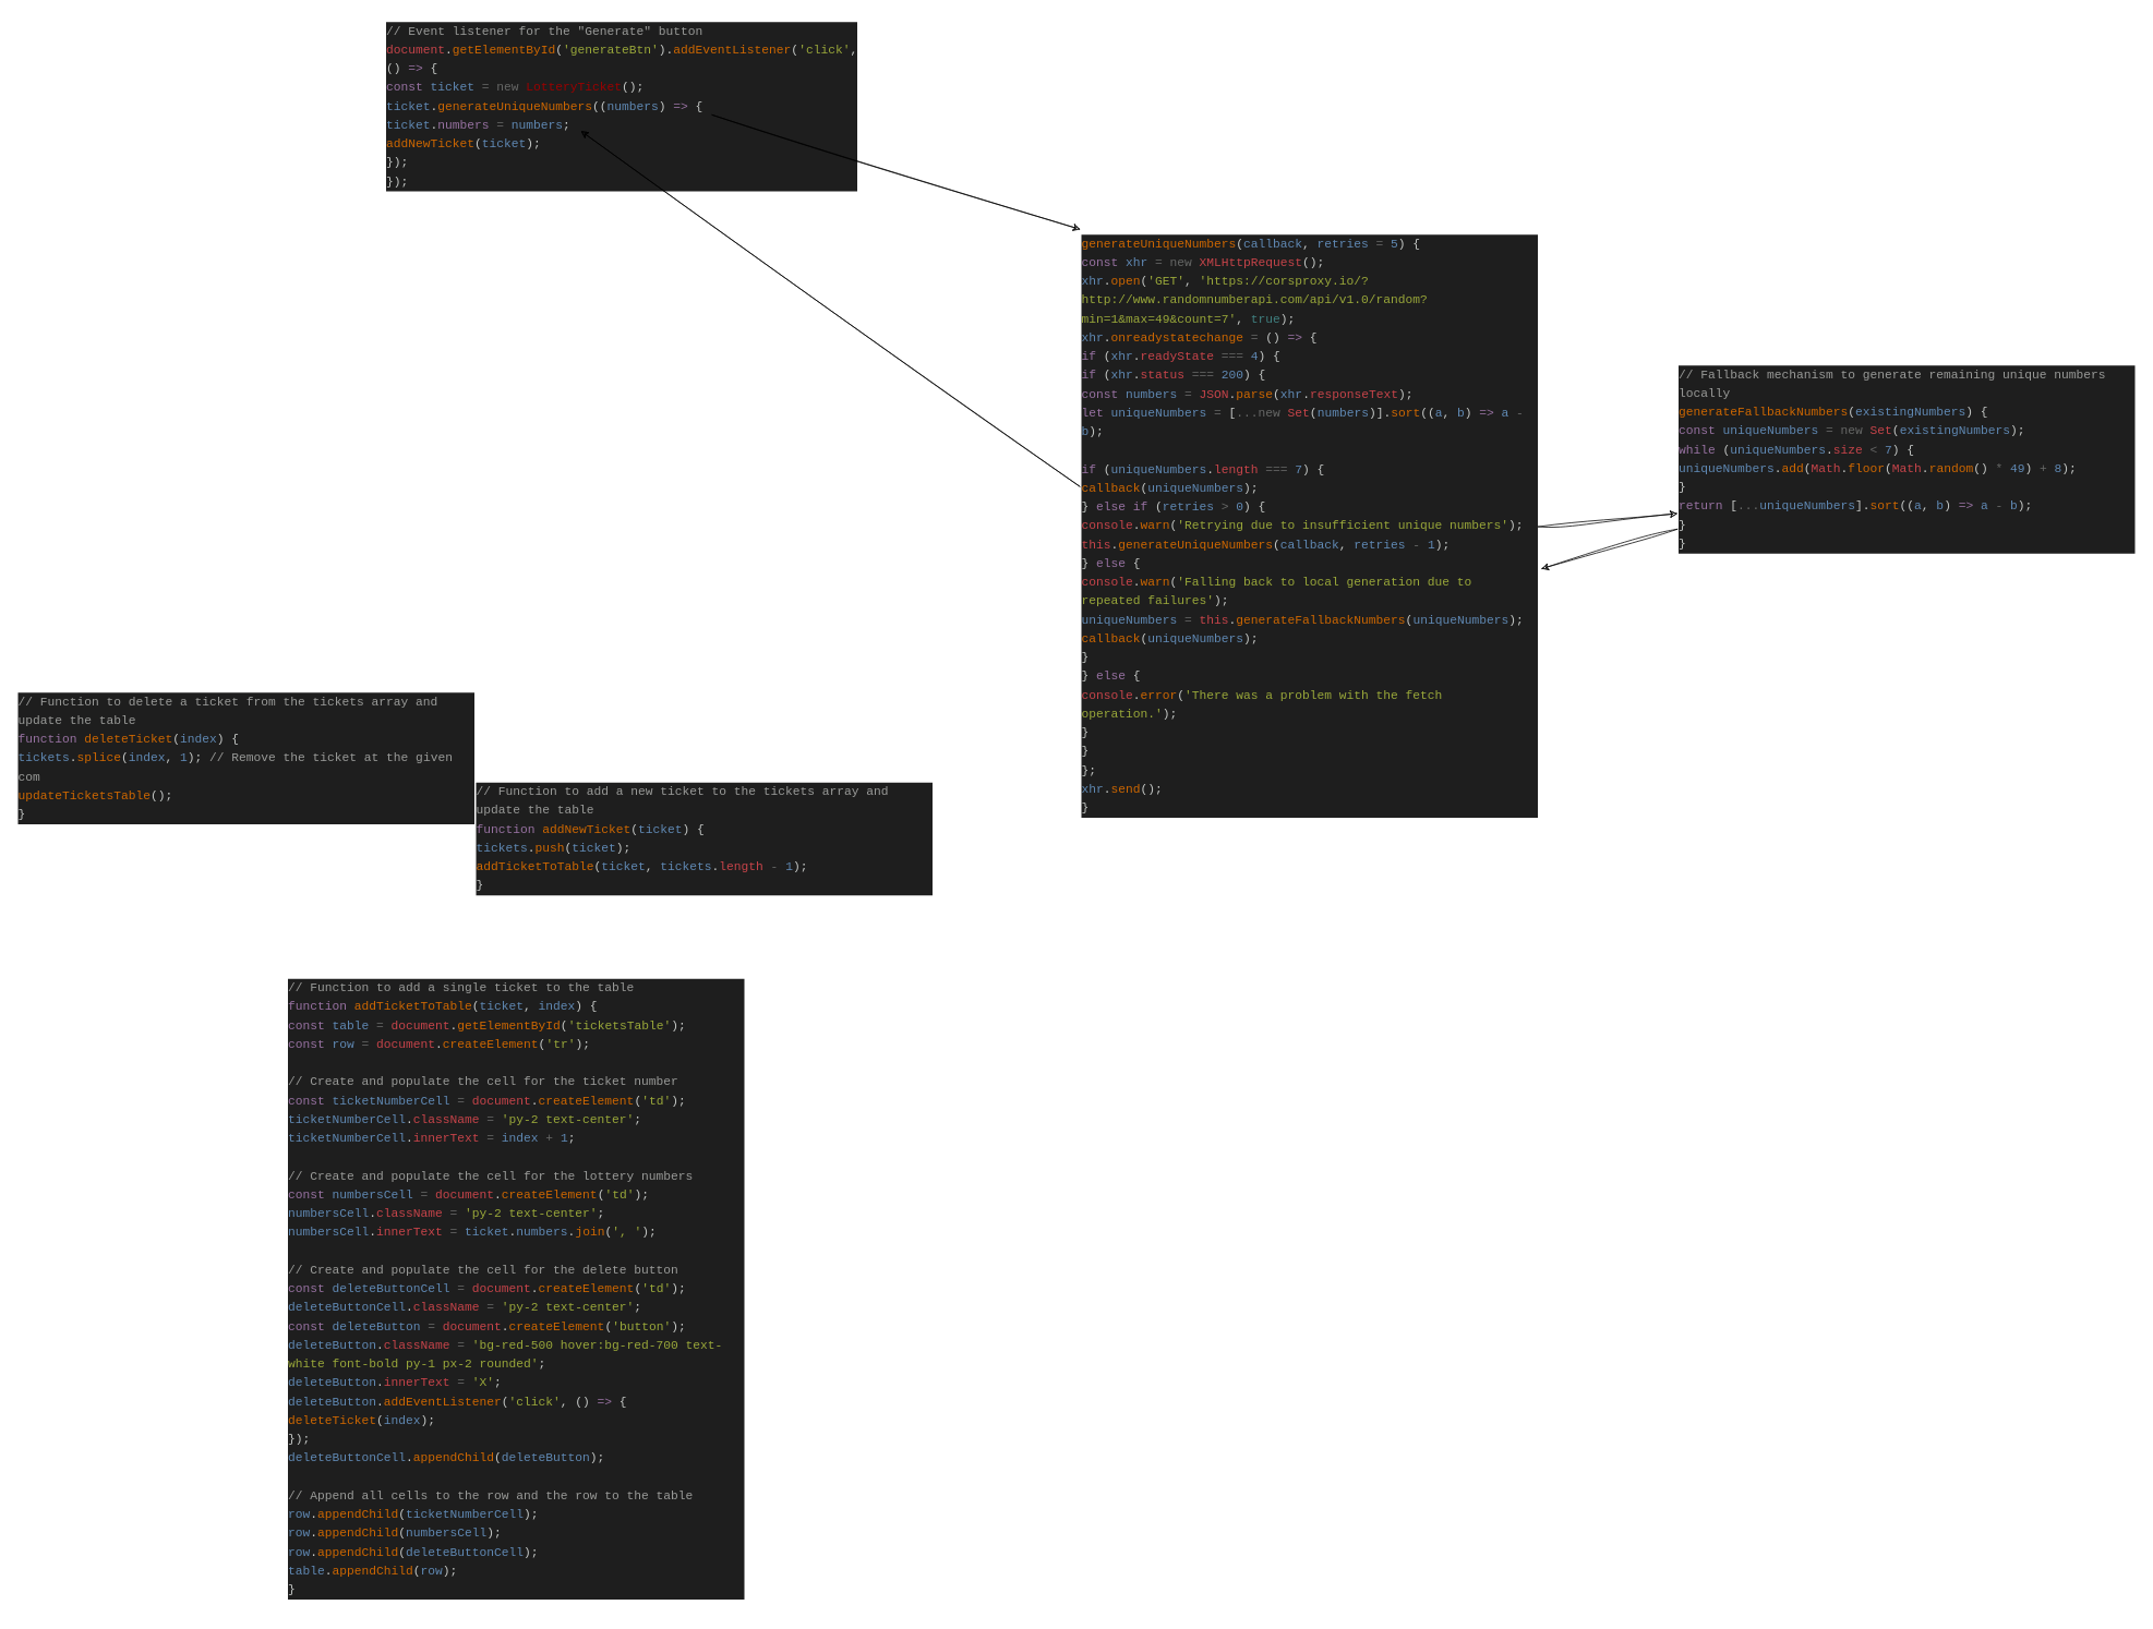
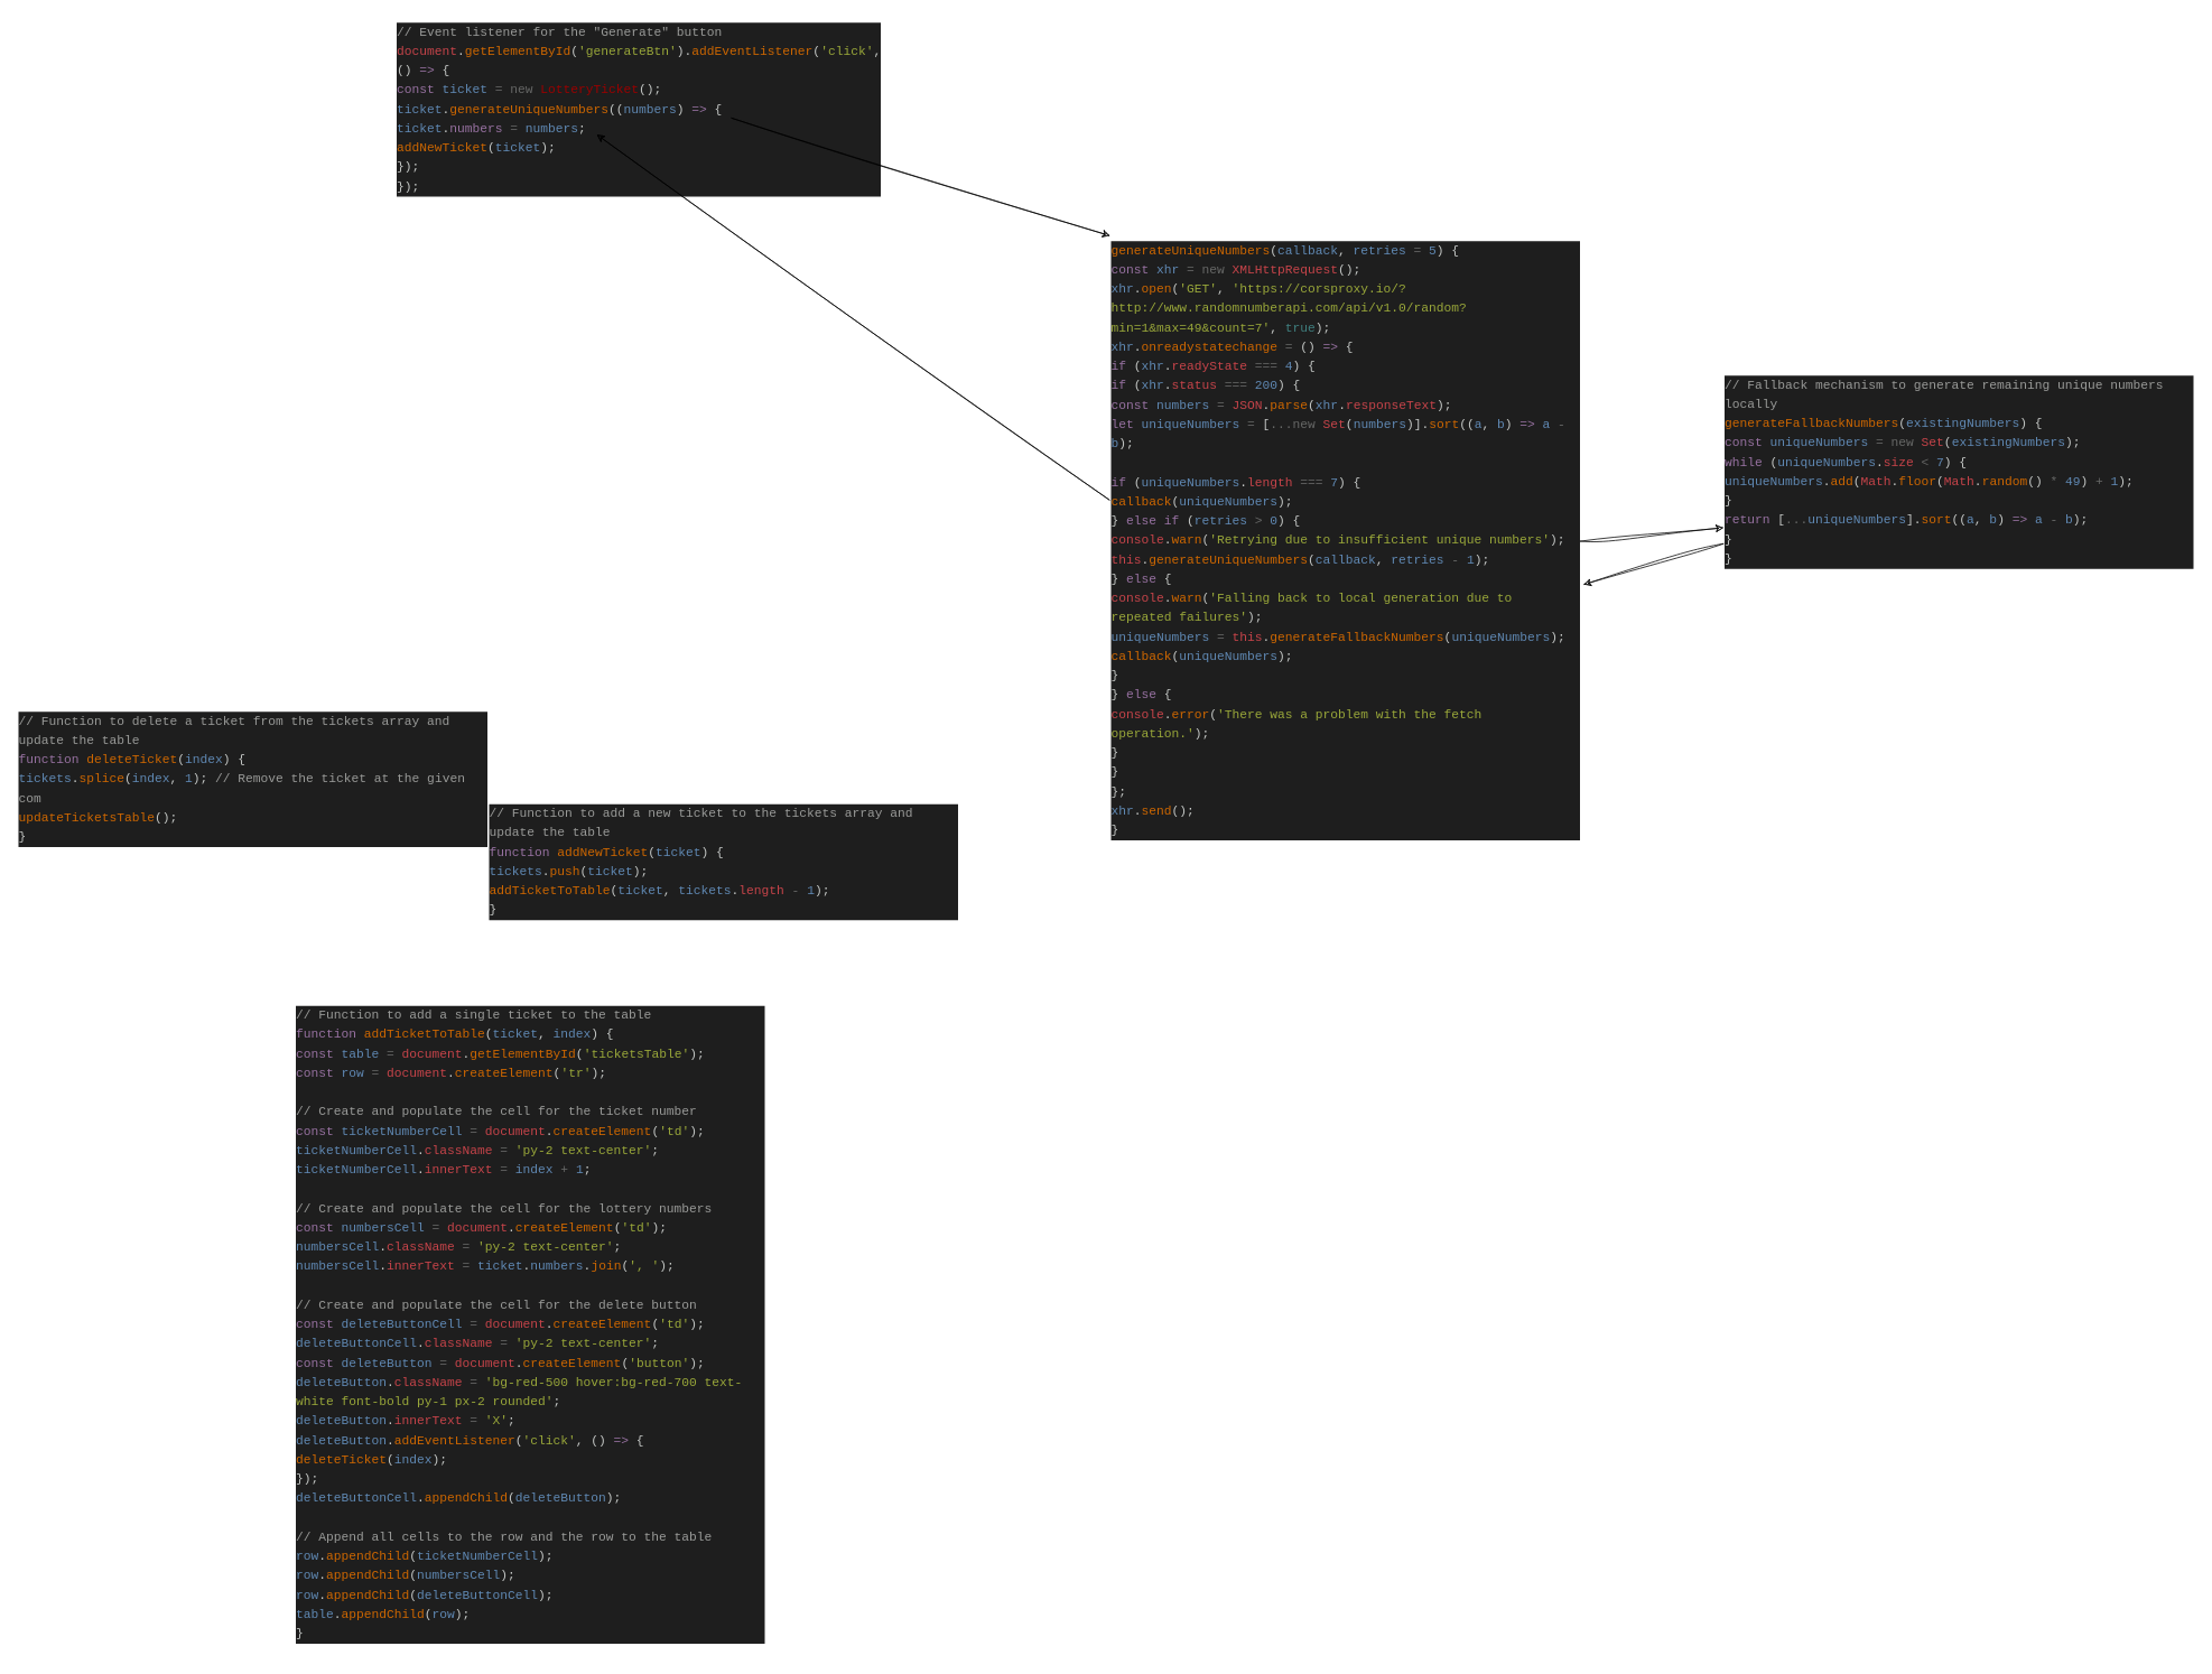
- <mxCell id="11" value="&lt;meta charset=&quot;utf-8&quot;&gt;&lt;div style=&quot;color: rgb(197, 200, 198); background-color: rgb(30, 30, 30); font-family: Menlo, Monaco, &amp;quot;Courier New&amp;quot;, monospace; font-weight: normal; font-size: 15px; line-height: 23px;&quot;&gt;&lt;div&gt;&lt;span style=&quot;color: #9a9b99;&quot;&gt;// Fallback mechanism to generate remaining unique numbers locally&lt;/span&gt;&lt;/div&gt;&lt;div&gt;&lt;span style=&quot;color: #c5c8c6;&quot;&gt;    &lt;/span&gt;&lt;span style=&quot;color: #ce6700;&quot;&gt;generateFallbackNumbers&lt;/span&gt;&lt;span style=&quot;color: #c5c8c6;&quot;&gt;(&lt;/span&gt;&lt;span style=&quot;color: #6089b4;&quot;&gt;existingNumbers&lt;/span&gt;&lt;span style=&quot;color: #c5c8c6;&quot;&gt;) {&lt;/span&gt;&lt;/div&gt;&lt;div&gt;&lt;span style=&quot;color: #c5c8c6;&quot;&gt;        &lt;/span&gt;&lt;span style=&quot;color: #9872a2;&quot;&gt;const&lt;/span&gt;&lt;span style=&quot;color: #c5c8c6;&quot;&gt; &lt;/span&gt;&lt;span style=&quot;color: #6089b4;&quot;&gt;uniqueNumbers&lt;/span&gt;&lt;span style=&quot;color: #c5c8c6;&quot;&gt; &lt;/span&gt;&lt;span style=&quot;color: #676867;&quot;&gt;=&lt;/span&gt;&lt;span style=&quot;color: #c5c8c6;&quot;&gt; &lt;/span&gt;&lt;span style=&quot;color: #676867;&quot;&gt;new&lt;/span&gt;&lt;span style=&quot;color: #c5c8c6;&quot;&gt; &lt;/span&gt;&lt;span style=&quot;color: #c7444a;&quot;&gt;Set&lt;/span&gt;&lt;span style=&quot;color: #c5c8c6;&quot;&gt;(&lt;/span&gt;&lt;span style=&quot;color: #6089b4;&quot;&gt;existingNumbers&lt;/span&gt;&lt;span style=&quot;color: #c5c8c6;&quot;&gt;);&lt;/span&gt;&lt;/div&gt;&lt;div&gt;&lt;span style=&quot;color: #c5c8c6;&quot;&gt;        &lt;/span&gt;&lt;span style=&quot;color: #9872a2;&quot;&gt;while&lt;/span&gt;&lt;span style=&quot;color: #c5c8c6;&quot;&gt; (&lt;/span&gt;&lt;span style=&quot;color: #6089b4;&quot;&gt;uniqueNumbers&lt;/span&gt;&lt;span style=&quot;color: #c5c8c6;&quot;&gt;.&lt;/span&gt;&lt;span style=&quot;color: #c7444a;&quot;&gt;size&lt;/span&gt;&lt;span style=&quot;color: #c5c8c6;&quot;&gt; &lt;/span&gt;&lt;span style=&quot;color: #676867;&quot;&gt;&amp;lt;&lt;/span&gt;&lt;span style=&quot;color: #c5c8c6;&quot;&gt; &lt;/span&gt;&lt;span style=&quot;color: #6089b4;&quot;&gt;7&lt;/span&gt;&lt;span style=&quot;color: #c5c8c6;&quot;&gt;) {&lt;/span&gt;&lt;/div&gt;&lt;div&gt;&lt;span style=&quot;color: #c5c8c6;&quot;&gt;            &lt;/span&gt;&lt;span style=&quot;color: #6089b4;&quot;&gt;uniqueNumbers&lt;/span&gt;&lt;span style=&quot;color: #c5c8c6;&quot;&gt;.&lt;/span&gt;&lt;span style=&quot;color: #ce6700;&quot;&gt;add&lt;/span&gt;&lt;span style=&quot;color: #c5c8c6;&quot;&gt;(&lt;/span&gt;&lt;span style=&quot;color: #c7444a;&quot;&gt;Math&lt;/span&gt;&lt;span style=&quot;color: #c5c8c6;&quot;&gt;.&lt;/span&gt;&lt;span style=&quot;color: #ce6700;&quot;&gt;floor&lt;/span&gt;&lt;span style=&quot;color: #c5c8c6;&quot;&gt;(&lt;/span&gt;&lt;span style=&quot;color: #c7444a;&quot;&gt;Math&lt;/span&gt;&lt;span style=&quot;color: #c5c8c6;&quot;&gt;.&lt;/span&gt;&lt;span style=&quot;color: #ce6700;&quot;&gt;random&lt;/span&gt;&lt;span style=&quot;color: #c5c8c6;&quot;&gt;() &lt;/span&gt;&lt;span style=&quot;color: #676867;&quot;&gt;*&lt;/span&gt;&lt;span style=&quot;color: #c5c8c6;&quot;&gt; &lt;/span&gt;&lt;span style=&quot;color: #6089b4;&quot;&gt;49&lt;/span&gt;&lt;span style=&quot;color: #c5c8c6;&quot;&gt;) &lt;/span&gt;&lt;span style=&quot;color: #676867;&quot;&gt;+&lt;/span&gt;&lt;span style=&quot;color: #c5c8c6;&quot;&gt; &lt;/span&gt;&lt;span style=&quot;color: #6089b4;&quot;&gt;8&lt;/span&gt;&lt;span style=&quot;color: #c5c8c6;&quot;&gt;);&lt;/span&gt;&lt;/div&gt;&lt;div&gt;&lt;span style=&quot;color: #c5c8c6;&quot;&gt;        }&lt;/span&gt;&lt;/div&gt;&lt;div&gt;&lt;span style=&quot;color: #c5c8c6;&quot;&gt;        &lt;/span&gt;&lt;span style=&quot;color: #9872a2;&quot;&gt;return&lt;/span&gt;&lt;span style=&quot;color: #c5c8c6;&quot;&gt; [&lt;/span&gt;&lt;span style=&quot;color: #676867;&quot;&gt;...&lt;/span&gt;&lt;span style=&quot;color: #6089b4;&quot;&gt;uniqueNumbers&lt;/span&gt;&lt;span style=&quot;color: #c5c8c6;&quot;&gt;].&lt;/span&gt;&lt;span style=&quot;color: #ce6700;&quot;&gt;sort&lt;/span&gt;&lt;span style=&quot;color: #c5c8c6;&quot;&gt;((&lt;/span&gt;&lt;span style=&quot;color: #6089b4;&quot;&gt;a&lt;/span&gt;&lt;span style=&quot;color: #c5c8c6;&quot;&gt;, &lt;/span&gt;&lt;span style=&quot;color: #6089b4;&quot;&gt;b&lt;/span&gt;&lt;span style=&quot;color: #c5c8c6;&quot;&gt;) &lt;/span&gt;&lt;span style=&quot;color: #9872a2;&quot;&gt;=&amp;gt;&lt;/span&gt;&lt;span style=&quot;color: #c5c8c6;&quot;&gt; &lt;/span&gt;&lt;span style=&quot;color: #6089b4;&quot;&gt;a&lt;/span&gt;&lt;span style=&quot;color: #c5c8c6;&quot;&gt; &lt;/span&gt;&lt;span style=&quot;color: #676867;&quot;&gt;-&lt;/span&gt;&lt;span style=&quot;color: #c5c8c6;&quot;&gt; &lt;/span&gt;&lt;span style=&quot;color: #6089b4;&quot;&gt;b&lt;/span&gt;&lt;span style=&quot;color: #c5c8c6;&quot;&gt;);&lt;/span&gt;&lt;/div&gt;&lt;div&gt;&lt;span style=&quot;color: #c5c8c6;&quot;&gt;    }&lt;/span&gt;&lt;/div&gt;&lt;div&gt;&lt;span style=&quot;color: #c5c8c6;&quot;&gt;}&lt;/span&gt;&lt;/div&gt;&lt;/div&gt;" style="text;whiteSpace=wrap;html=1;fontSize=20;fontFamily=Architects Daughter;" vertex="1" parent="1"><mxGeometry x="2050" y="440" width="560" height="250" as="geometry" /></mxCell>
+ <mxCell id="11" value="&lt;meta charset=&quot;utf-8&quot;&gt;&lt;div style=&quot;color: rgb(197, 200, 198); background-color: rgb(30, 30, 30); font-family: Menlo, Monaco, &amp;quot;Courier New&amp;quot;, monospace; font-weight: normal; font-size: 15px; line-height: 23px;&quot;&gt;&lt;div&gt;&lt;span style=&quot;color: #9a9b99;&quot;&gt;// Fallback mechanism to generate remaining unique numbers locally&lt;/span&gt;&lt;/div&gt;&lt;div&gt;&lt;span style=&quot;color: #c5c8c6;&quot;&gt;    &lt;/span&gt;&lt;span style=&quot;color: #ce6700;&quot;&gt;generateFallbackNumbers&lt;/span&gt;&lt;span style=&quot;color: #c5c8c6;&quot;&gt;(&lt;/span&gt;&lt;span style=&quot;color: #6089b4;&quot;&gt;existingNumbers&lt;/span&gt;&lt;span style=&quot;color: #c5c8c6;&quot;&gt;) {&lt;/span&gt;&lt;/div&gt;&lt;div&gt;&lt;span style=&quot;color: #c5c8c6;&quot;&gt;        &lt;/span&gt;&lt;span style=&quot;color: #9872a2;&quot;&gt;const&lt;/span&gt;&lt;span style=&quot;color: #c5c8c6;&quot;&gt; &lt;/span&gt;&lt;span style=&quot;color: #6089b4;&quot;&gt;uniqueNumbers&lt;/span&gt;&lt;span style=&quot;color: #c5c8c6;&quot;&gt; &lt;/span&gt;&lt;span style=&quot;color: #676867;&quot;&gt;=&lt;/span&gt;&lt;span style=&quot;color: #c5c8c6;&quot;&gt; &lt;/span&gt;&lt;span style=&quot;color: #676867;&quot;&gt;new&lt;/span&gt;&lt;span style=&quot;color: #c5c8c6;&quot;&gt; &lt;/span&gt;&lt;span style=&quot;color: #c7444a;&quot;&gt;Set&lt;/span&gt;&lt;span style=&quot;color: #c5c8c6;&quot;&gt;(&lt;/span&gt;&lt;span style=&quot;color: #6089b4;&quot;&gt;existingNumbers&lt;/span&gt;&lt;span style=&quot;color: #c5c8c6;&quot;&gt;);&lt;/span&gt;&lt;/div&gt;&lt;div&gt;&lt;span style=&quot;color: #c5c8c6;&quot;&gt;        &lt;/span&gt;&lt;span style=&quot;color: #9872a2;&quot;&gt;while&lt;/span&gt;&lt;span style=&quot;color: #c5c8c6;&quot;&gt; (&lt;/span&gt;&lt;span style=&quot;color: #6089b4;&quot;&gt;uniqueNumbers&lt;/span&gt;&lt;span style=&quot;color: #c5c8c6;&quot;&gt;.&lt;/span&gt;&lt;span style=&quot;color: #c7444a;&quot;&gt;size&lt;/span&gt;&lt;span style=&quot;color: #c5c8c6;&quot;&gt; &lt;/span&gt;&lt;span style=&quot;color: #676867;&quot;&gt;&amp;lt;&lt;/span&gt;&lt;span style=&quot;color: #c5c8c6;&quot;&gt; &lt;/span&gt;&lt;span style=&quot;color: #6089b4;&quot;&gt;7&lt;/span&gt;&lt;span style=&quot;color: #c5c8c6;&quot;&gt;) {&lt;/span&gt;&lt;/div&gt;&lt;div&gt;&lt;span style=&quot;color: #c5c8c6;&quot;&gt;            &lt;/span&gt;&lt;span style=&quot;color: #6089b4;&quot;&gt;uniqueNumbers&lt;/span&gt;&lt;span style=&quot;color: #c5c8c6;&quot;&gt;.&lt;/span&gt;&lt;span style=&quot;color: #ce6700;&quot;&gt;add&lt;/span&gt;&lt;span style=&quot;color: #c5c8c6;&quot;&gt;(&lt;/span&gt;&lt;span style=&quot;color: #c7444a;&quot;&gt;Math&lt;/span&gt;&lt;span style=&quot;color: #c5c8c6;&quot;&gt;.&lt;/span&gt;&lt;span style=&quot;color: #ce6700;&quot;&gt;floor&lt;/span&gt;&lt;span style=&quot;color: #c5c8c6;&quot;&gt;(&lt;/span&gt;&lt;span style=&quot;color: #c7444a;&quot;&gt;Math&lt;/span&gt;&lt;span style=&quot;color: #c5c8c6;&quot;&gt;.&lt;/span&gt;&lt;span style=&quot;color: #ce6700;&quot;&gt;random&lt;/span&gt;&lt;span style=&quot;color: #c5c8c6;&quot;&gt;() &lt;/span&gt;&lt;span style=&quot;color: #676867;&quot;&gt;*&lt;/span&gt;&lt;span style=&quot;color: #c5c8c6;&quot;&gt; &lt;/span&gt;&lt;span style=&quot;color: #6089b4;&quot;&gt;49&lt;/span&gt;&lt;span style=&quot;color: #c5c8c6;&quot;&gt;) &lt;/span&gt;&lt;span style=&quot;color: #676867;&quot;&gt;+&lt;/span&gt;&lt;span style=&quot;color: #c5c8c6;&quot;&gt; &lt;/span&gt;&lt;span style=&quot;color: #6089b4;&quot;&gt;1&lt;/span&gt;&lt;span style=&quot;color: #c5c8c6;&quot;&gt;);&lt;/span&gt;&lt;/div&gt;&lt;div&gt;&lt;span style=&quot;color: #c5c8c6;&quot;&gt;        }&lt;/span&gt;&lt;/div&gt;&lt;div&gt;&lt;span style=&quot;color: #c5c8c6;&quot;&gt;        &lt;/span&gt;&lt;span style=&quot;color: #9872a2;&quot;&gt;return&lt;/span&gt;&lt;span style=&quot;color: #c5c8c6;&quot;&gt; [&lt;/span&gt;&lt;span style=&quot;color: #676867;&quot;&gt;...&lt;/span&gt;&lt;span style=&quot;color: #6089b4;&quot;&gt;uniqueNumbers&lt;/span&gt;&lt;span style=&quot;color: #c5c8c6;&quot;&gt;].&lt;/span&gt;&lt;span style=&quot;color: #ce6700;&quot;&gt;sort&lt;/span&gt;&lt;span style=&quot;color: #c5c8c6;&quot;&gt;((&lt;/span&gt;&lt;span style=&quot;color: #6089b4;&quot;&gt;a&lt;/span&gt;&lt;span style=&quot;color: #c5c8c6;&quot;&gt;, &lt;/span&gt;&lt;span style=&quot;color: #6089b4;&quot;&gt;b&lt;/span&gt;&lt;span style=&quot;color: #c5c8c6;&quot;&gt;) &lt;/span&gt;&lt;span style=&quot;color: #9872a2;&quot;&gt;=&amp;gt;&lt;/span&gt;&lt;span style=&quot;color: #c5c8c6;&quot;&gt; &lt;/span&gt;&lt;span style=&quot;color: #6089b4;&quot;&gt;a&lt;/span&gt;&lt;span style=&quot;color: #c5c8c6;&quot;&gt; &lt;/span&gt;&lt;span style=&quot;color: #676867;&quot;&gt;-&lt;/span&gt;&lt;span style=&quot;color: #c5c8c6;&quot;&gt; &lt;/span&gt;&lt;span style=&quot;color: #6089b4;&quot;&gt;b&lt;/span&gt;&lt;span style=&quot;color: #c5c8c6;&quot;&gt;);&lt;/span&gt;&lt;/div&gt;&lt;div&gt;&lt;span style=&quot;color: #c5c8c6;&quot;&gt;    }&lt;/span&gt;&lt;/div&gt;&lt;div&gt;&lt;span style=&quot;color: #c5c8c6;&quot;&gt;}&lt;/span&gt;&lt;/div&gt;&lt;/div&gt;" style="text;whiteSpace=wrap;html=1;fontSize=20;fontFamily=Architects Daughter;" vertex="1" parent="1"><mxGeometry x="2050" y="440" width="560" height="250" as="geometry" /></mxCell>
